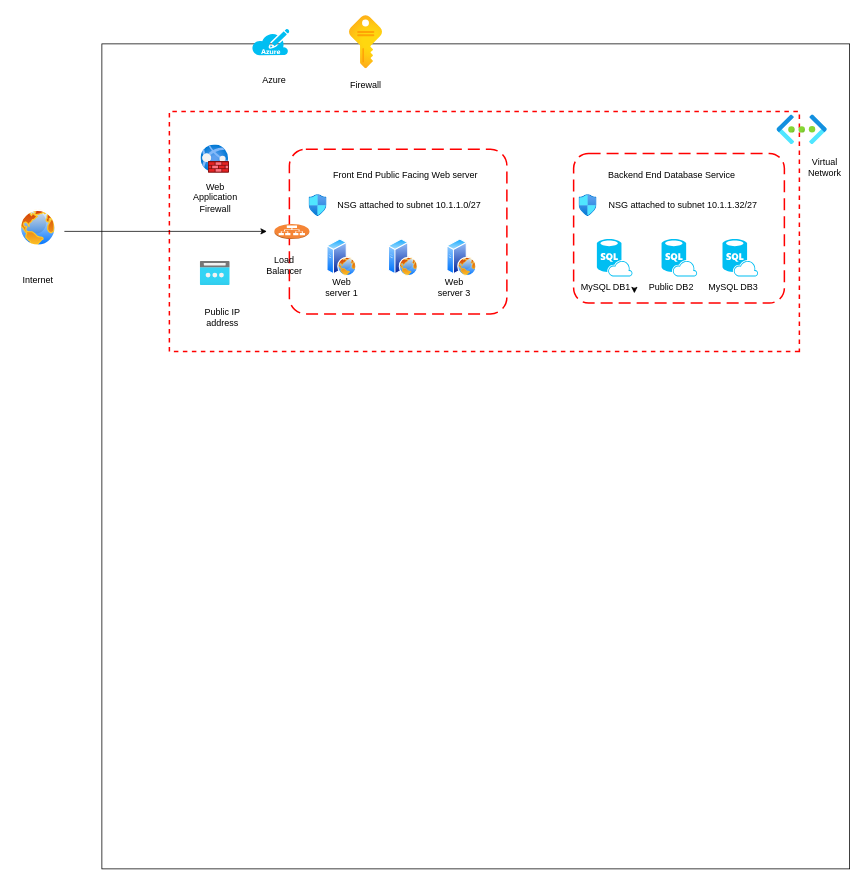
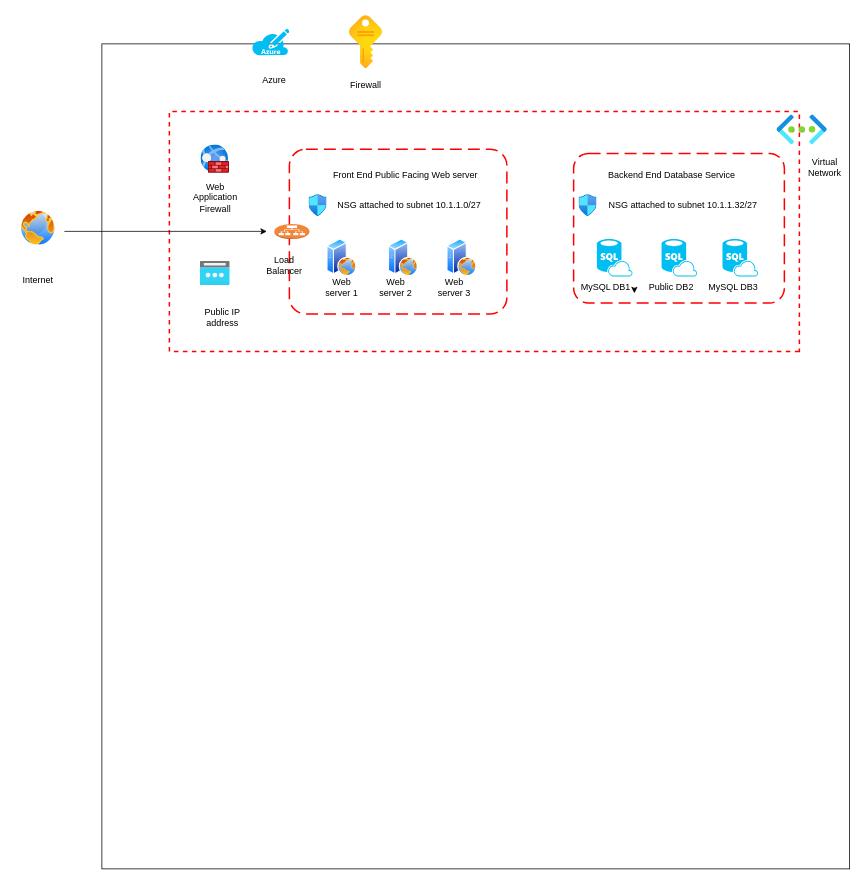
+ <mxCell id="12" value="Web server 2" style="text;html=1;align=center;verticalAlign=middle;whiteSpace=wrap;rounded=0;" vertex="1" parent="1"><mxGeometry x="497" y="368" width="60" height="30" as="geometry" /></mxCell>
